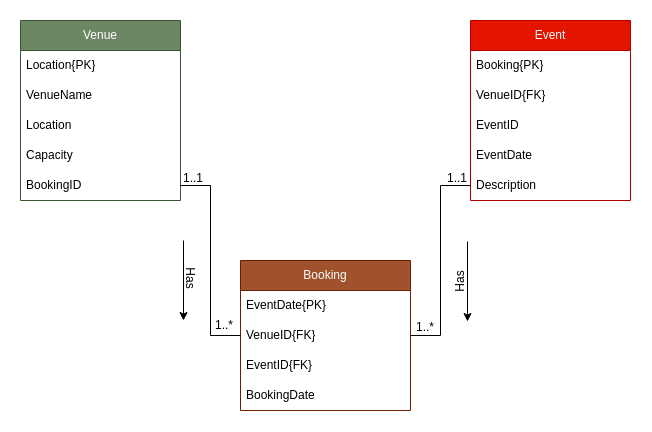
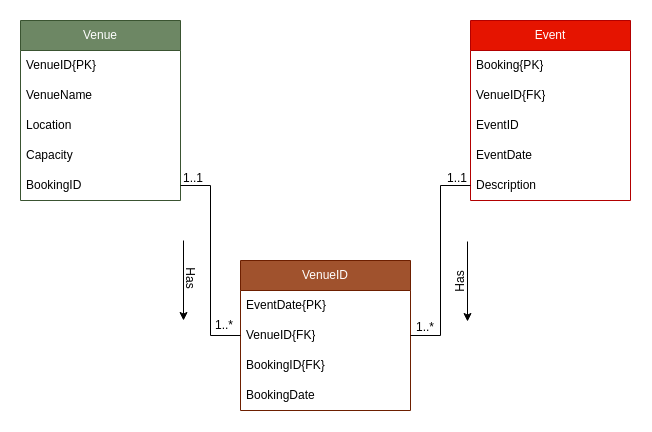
- <mxCell id="3" value="Location{PK}" style="text;strokeColor=none;fillColor=none;align=left;verticalAlign=middle;spacingLeft=4;spacingRight=4;overflow=hidden;points=[[0,0.5],[1,0.5]];portConstraint=eastwest;rotatable=0;whiteSpace=wrap;html=1;" vertex="1" parent="2"><mxGeometry y="30" width="160" height="30" as="geometry" /></mxCell>
+ <mxCell id="3" value="VenueID{PK}" style="text;strokeColor=none;fillColor=none;align=left;verticalAlign=middle;spacingLeft=4;spacingRight=4;overflow=hidden;points=[[0,0.5],[1,0.5]];portConstraint=eastwest;rotatable=0;whiteSpace=wrap;html=1;" vertex="1" parent="2"><mxGeometry y="30" width="160" height="30" as="geometry" /></mxCell>
- <mxCell id="14" value="Booking" style="swimlane;fontStyle=0;childLayout=stackLayout;horizontal=1;startSize=30;horizontalStack=0;resizeParent=1;resizeParentMax=0;resizeLast=0;collapsible=1;marginBottom=0;whiteSpace=wrap;html=1;fillColor=#a0522d;fontColor=#ffffff;strokeColor=#6D1F00;" vertex="1" parent="1"><mxGeometry x="240" y="260" width="170" height="150" as="geometry" /></mxCell>
+ <mxCell id="14" value="VenueID" style="swimlane;fontStyle=0;childLayout=stackLayout;horizontal=1;startSize=30;horizontalStack=0;resizeParent=1;resizeParentMax=0;resizeLast=0;collapsible=1;marginBottom=0;whiteSpace=wrap;html=1;fillColor=#a0522d;fontColor=#ffffff;strokeColor=#6D1F00;" vertex="1" parent="1"><mxGeometry x="240" y="260" width="170" height="150" as="geometry" /></mxCell>
- <mxCell id="17" value="EventID{FK}" style="text;strokeColor=none;fillColor=none;align=left;verticalAlign=middle;spacingLeft=4;spacingRight=4;overflow=hidden;points=[[0,0.5],[1,0.5]];portConstraint=eastwest;rotatable=0;whiteSpace=wrap;html=1;" vertex="1" parent="14"><mxGeometry y="90" width="170" height="30" as="geometry" /></mxCell>
+ <mxCell id="17" value="BookingID{FK}" style="text;strokeColor=none;fillColor=none;align=left;verticalAlign=middle;spacingLeft=4;spacingRight=4;overflow=hidden;points=[[0,0.5],[1,0.5]];portConstraint=eastwest;rotatable=0;whiteSpace=wrap;html=1;" vertex="1" parent="14"><mxGeometry y="90" width="170" height="30" as="geometry" /></mxCell>
